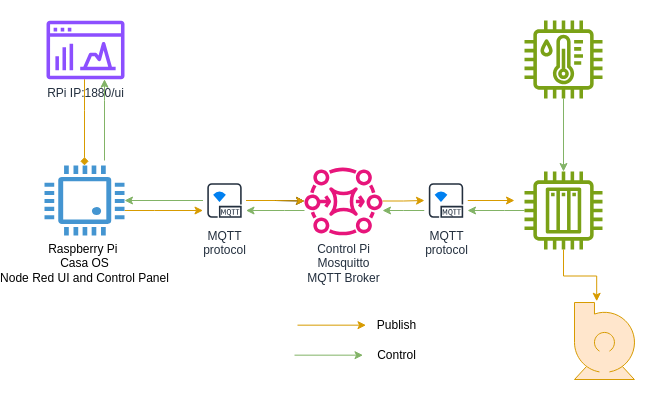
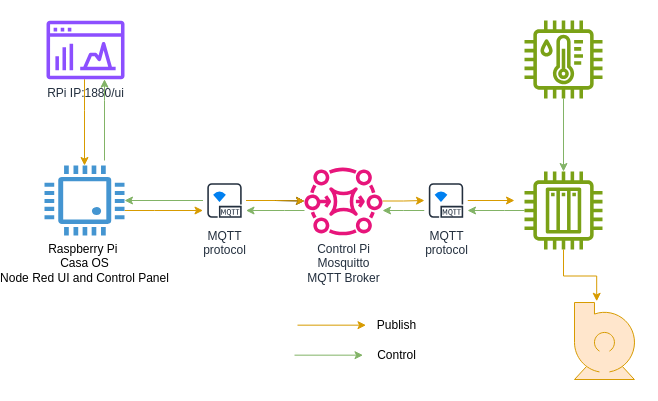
- <mxCell id="18" style="edgeStyle=orthogonalEdgeStyle;rounded=0;orthogonalLoop=1;jettySize=auto;html=1;fillColor=#ffe6cc;strokeColor=#d79b00;endArrow=diamond;" edge="1" parent="1" source="20" target="12"><mxGeometry relative="1" as="geometry"><Array as="points"><mxPoint x="60" y="110" /><mxPoint x="60" y="110" /></Array></mxGeometry></mxCell>
+ <mxCell id="18" style="edgeStyle=orthogonalEdgeStyle;rounded=0;orthogonalLoop=1;jettySize=auto;html=1;fillColor=#ffe6cc;strokeColor=#d79b00;" edge="1" parent="1" source="20" target="12"><mxGeometry relative="1" as="geometry"><Array as="points"><mxPoint x="60" y="110" /><mxPoint x="60" y="110" /></Array></mxGeometry></mxCell>
